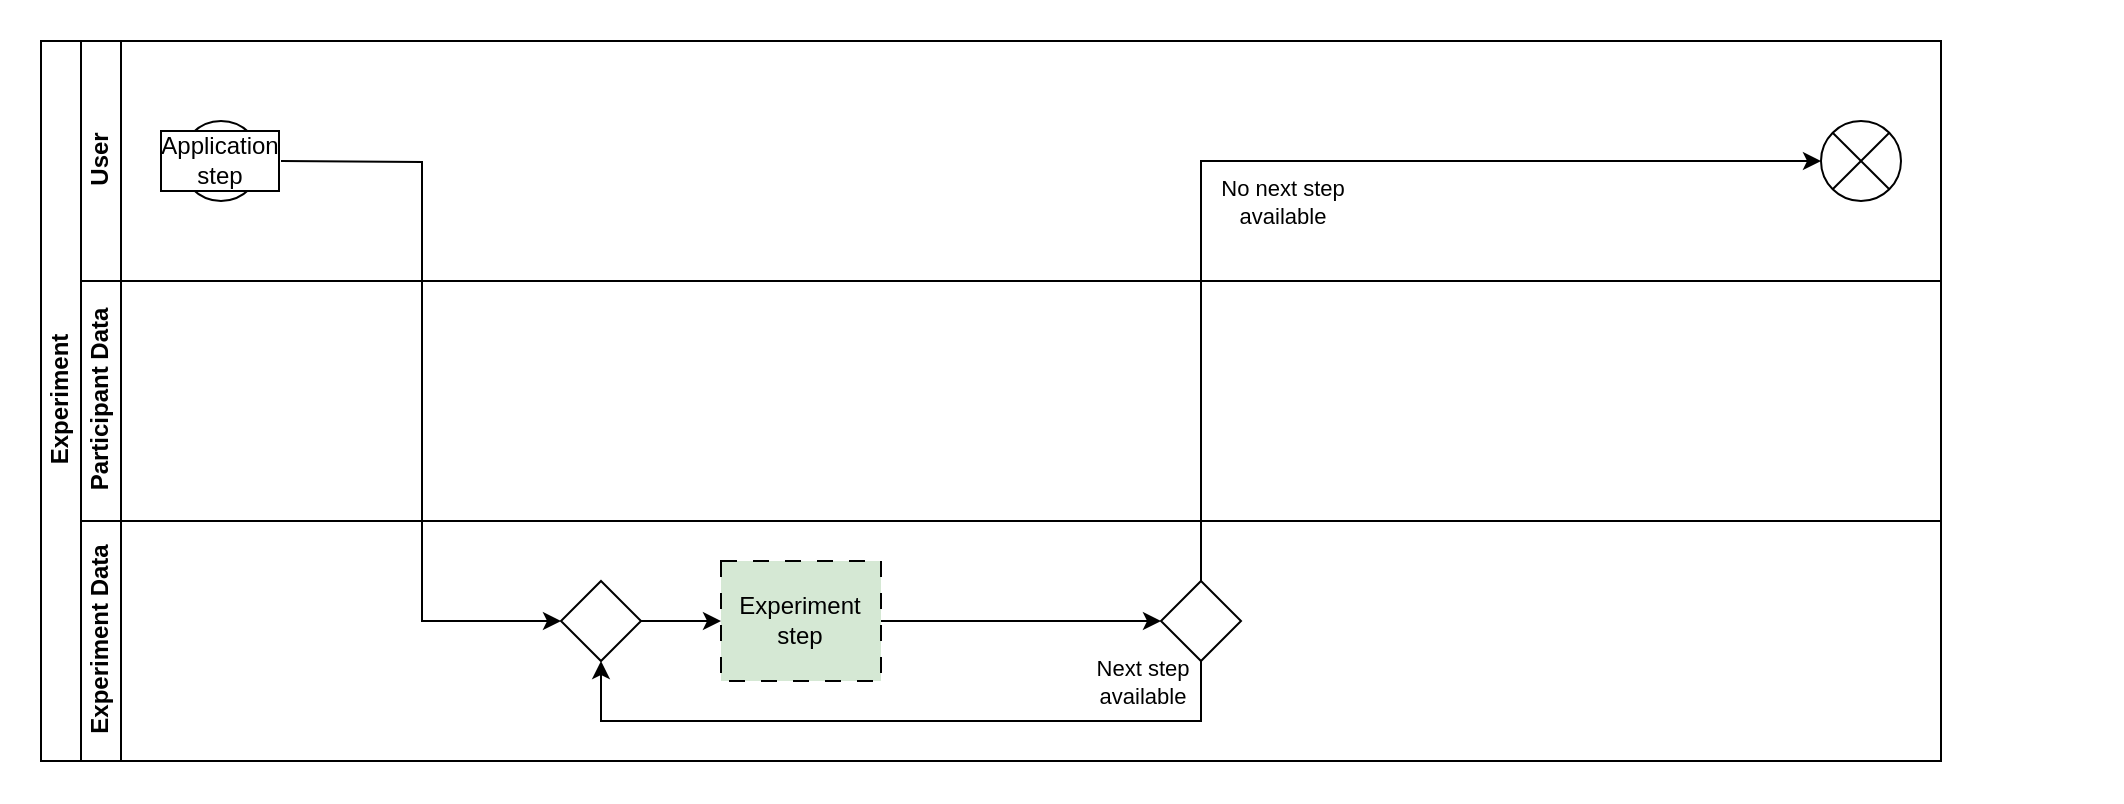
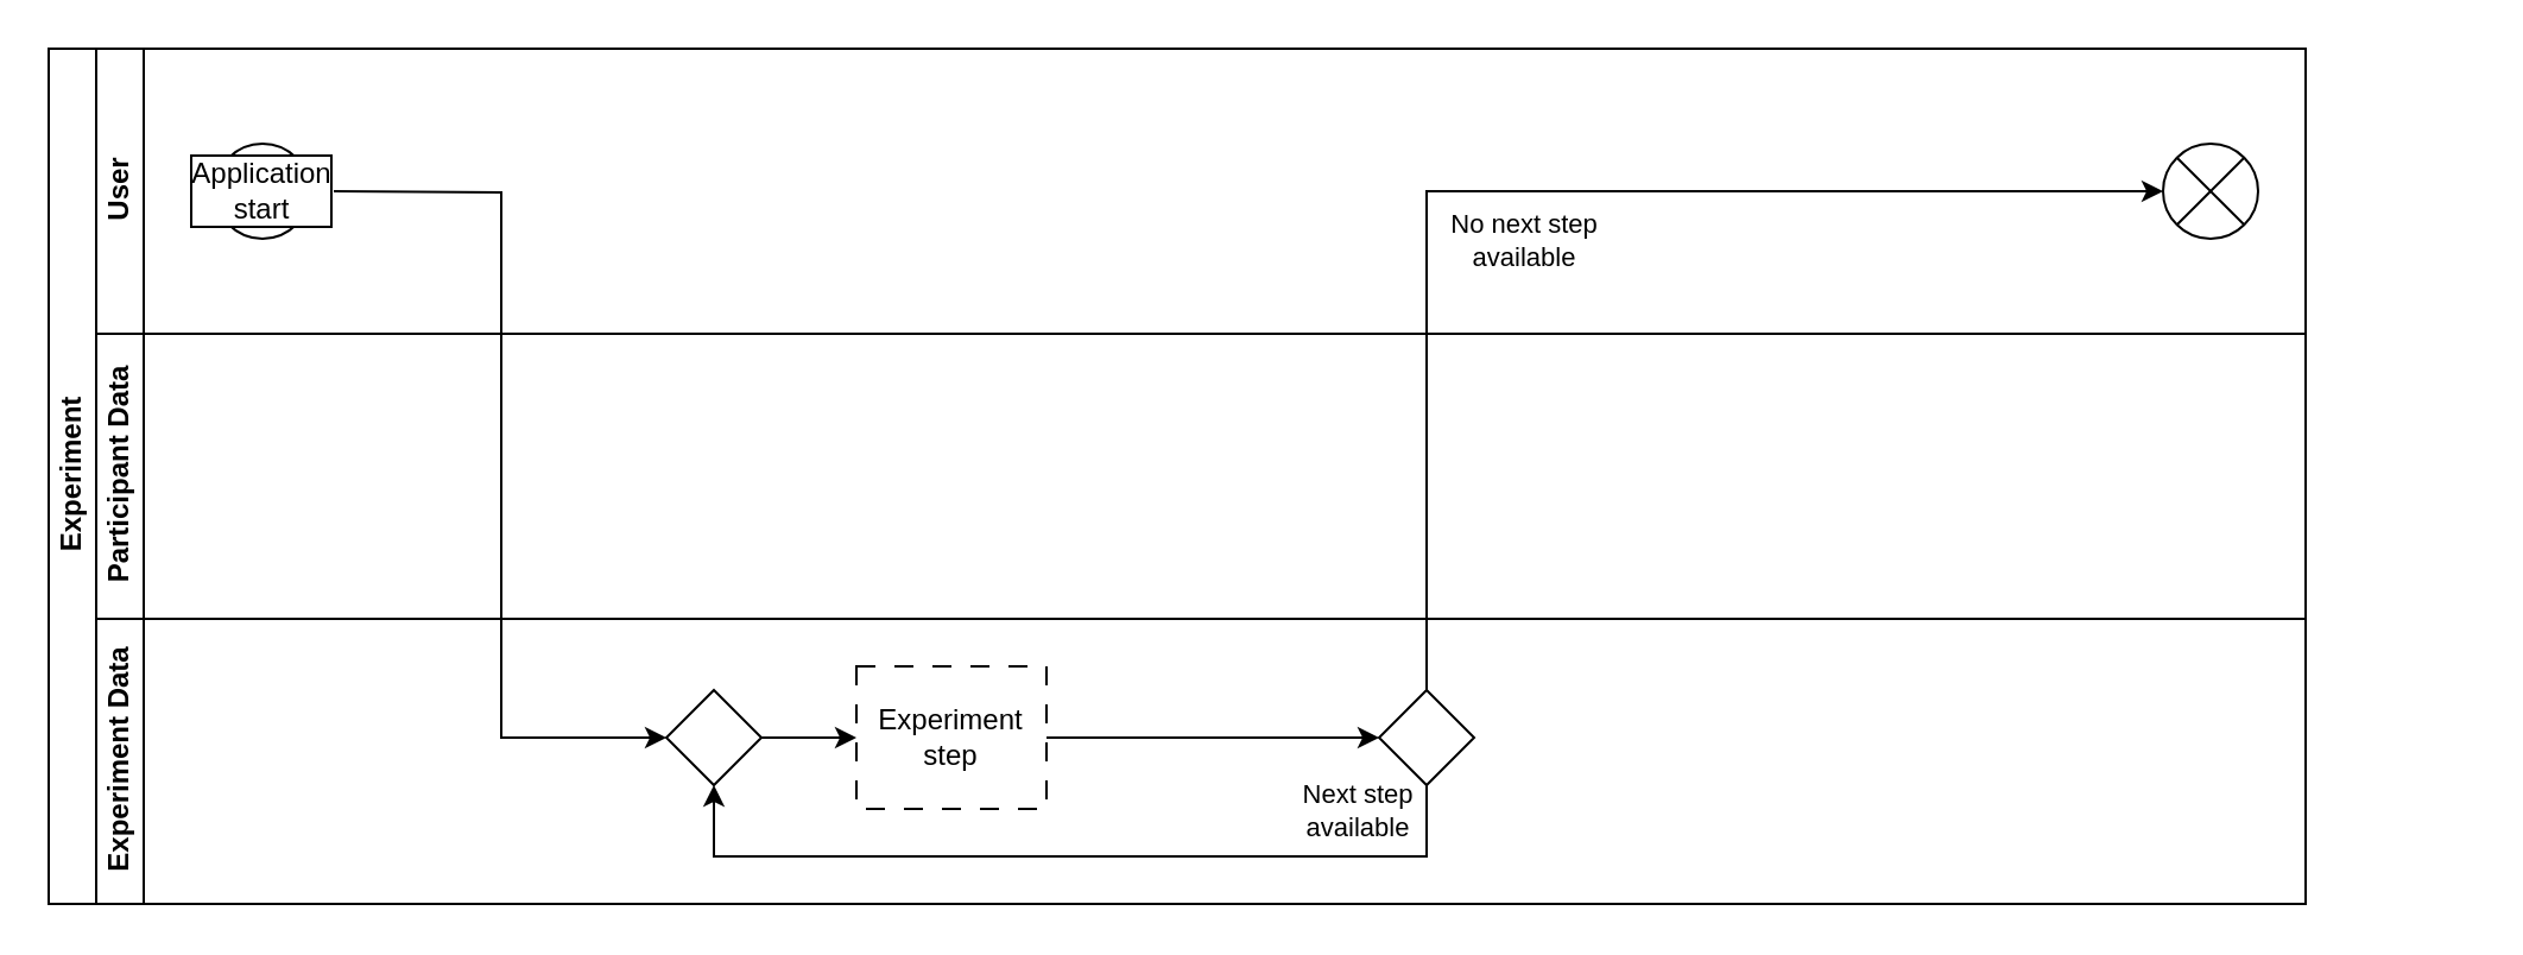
- <mxCell id="5" value="Application step" style="ellipse;whiteSpace=wrap;html=1;labelBorderColor=default;labelBackgroundColor=default;align=center;" parent="3" vertex="1"><mxGeometry x="50" y="40" width="40" height="40" as="geometry" /></mxCell>
+ <mxCell id="5" value="Application start" style="ellipse;whiteSpace=wrap;html=1;labelBorderColor=default;labelBackgroundColor=default;align=center;" parent="3" vertex="1"><mxGeometry x="50" y="40" width="40" height="40" as="geometry" /></mxCell>
- <mxCell id="11" value="Experiment step" style="rounded=0;whiteSpace=wrap;html=1;fontFamily=Helvetica;fontSize=12;fontColor=#000000;align=center;dashed=1;dashPattern=8 8;fillColor=#d5e8d4;" parent="9" vertex="1"><mxGeometry x="320" y="20" width="80" height="60" as="geometry" /></mxCell>
+ <mxCell id="11" value="Experiment step" style="rounded=0;whiteSpace=wrap;html=1;fontFamily=Helvetica;fontSize=12;fontColor=#000000;align=center;dashed=1;dashPattern=8 8;" parent="9" vertex="1"><mxGeometry x="320" y="20" width="80" height="60" as="geometry" /></mxCell>
